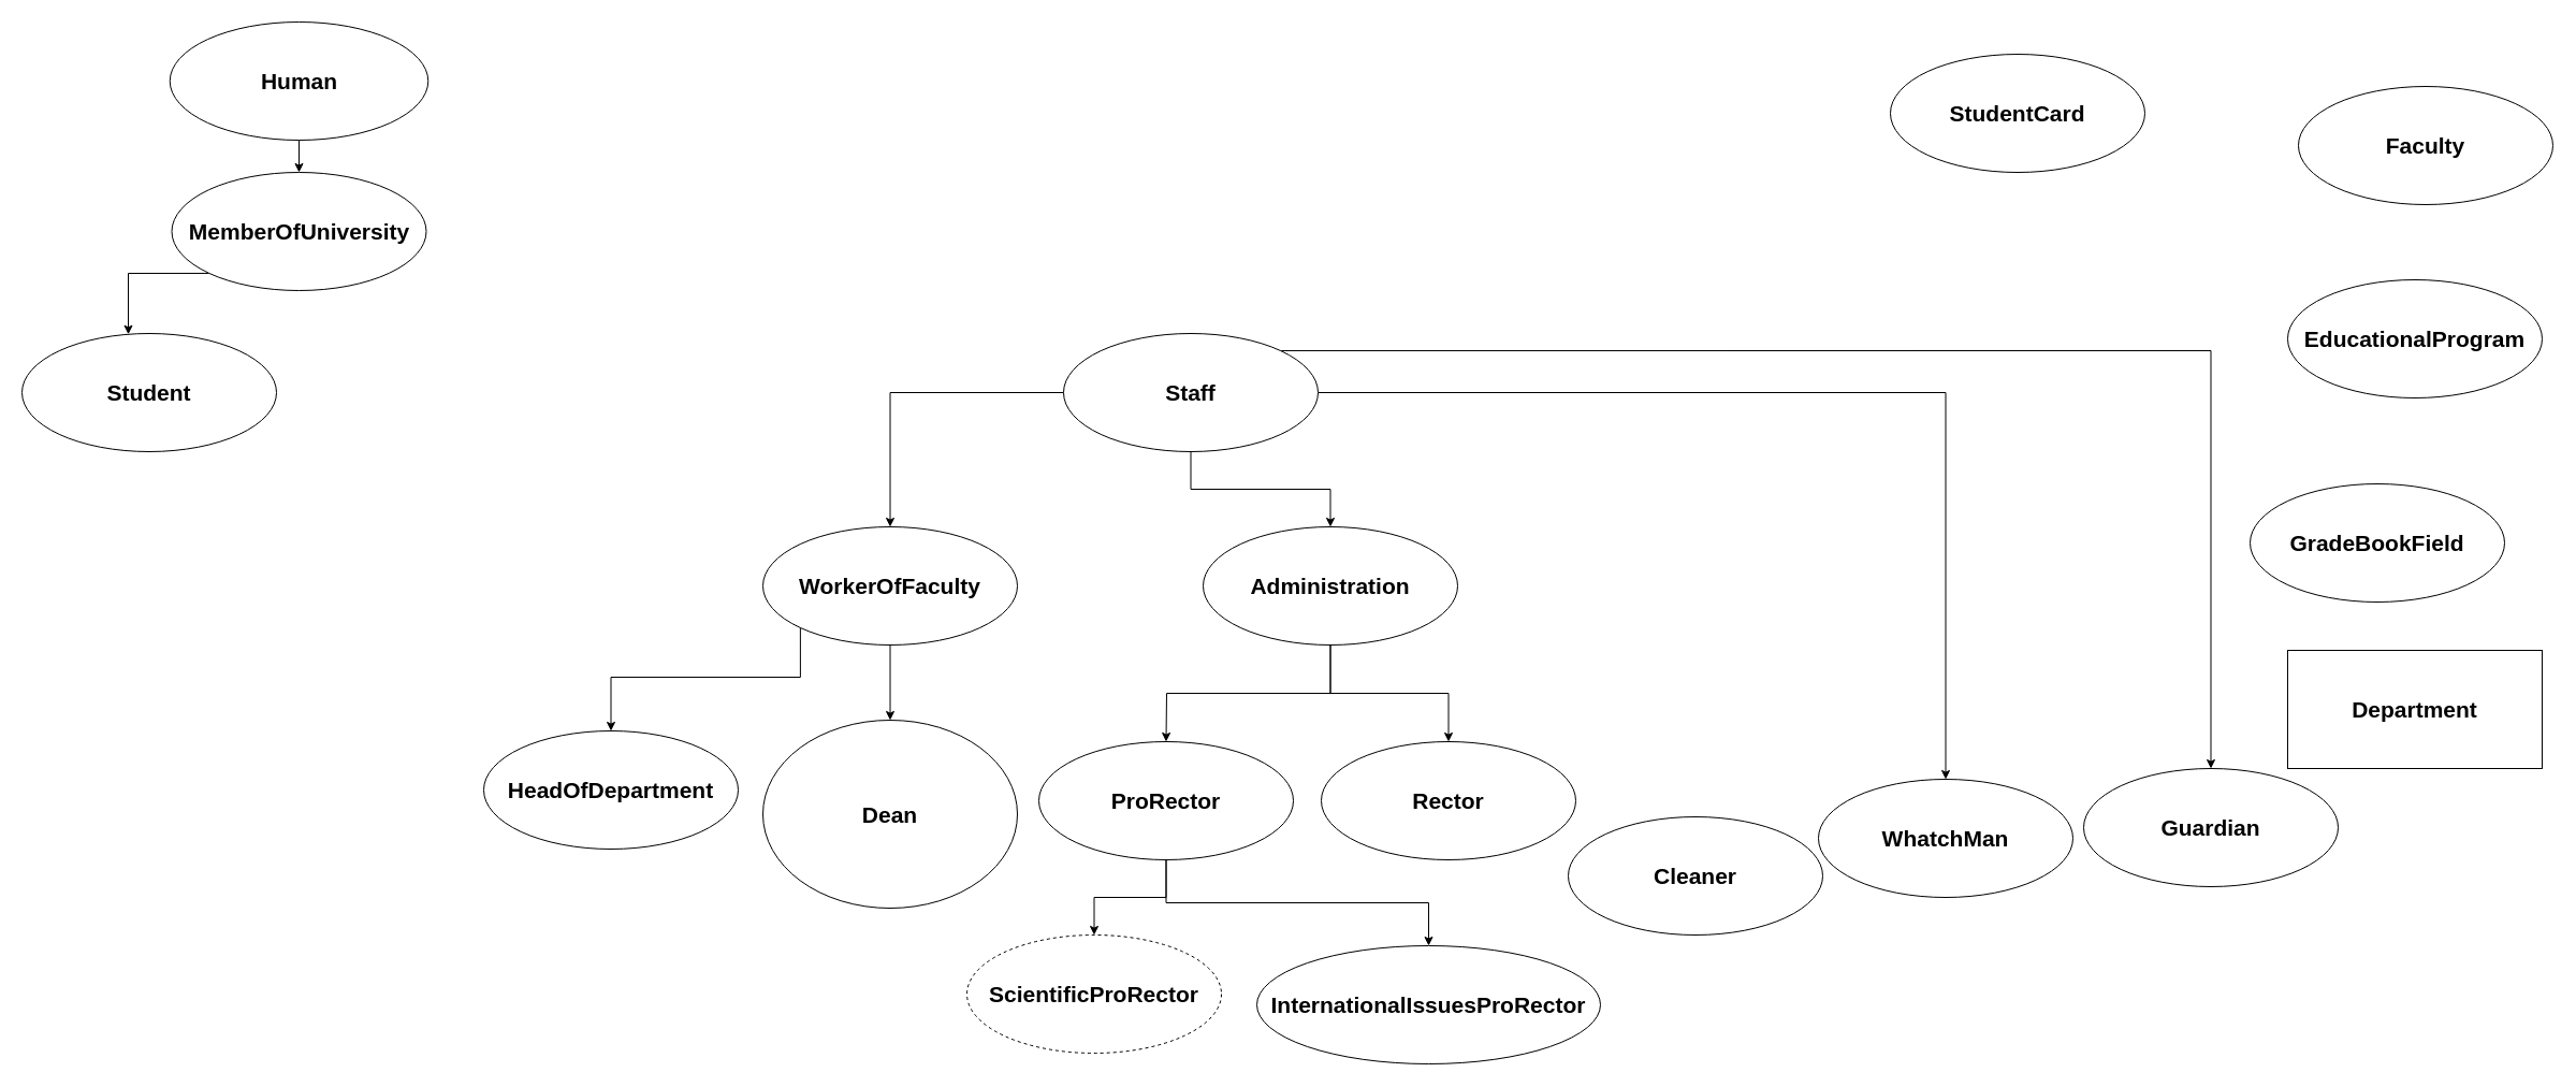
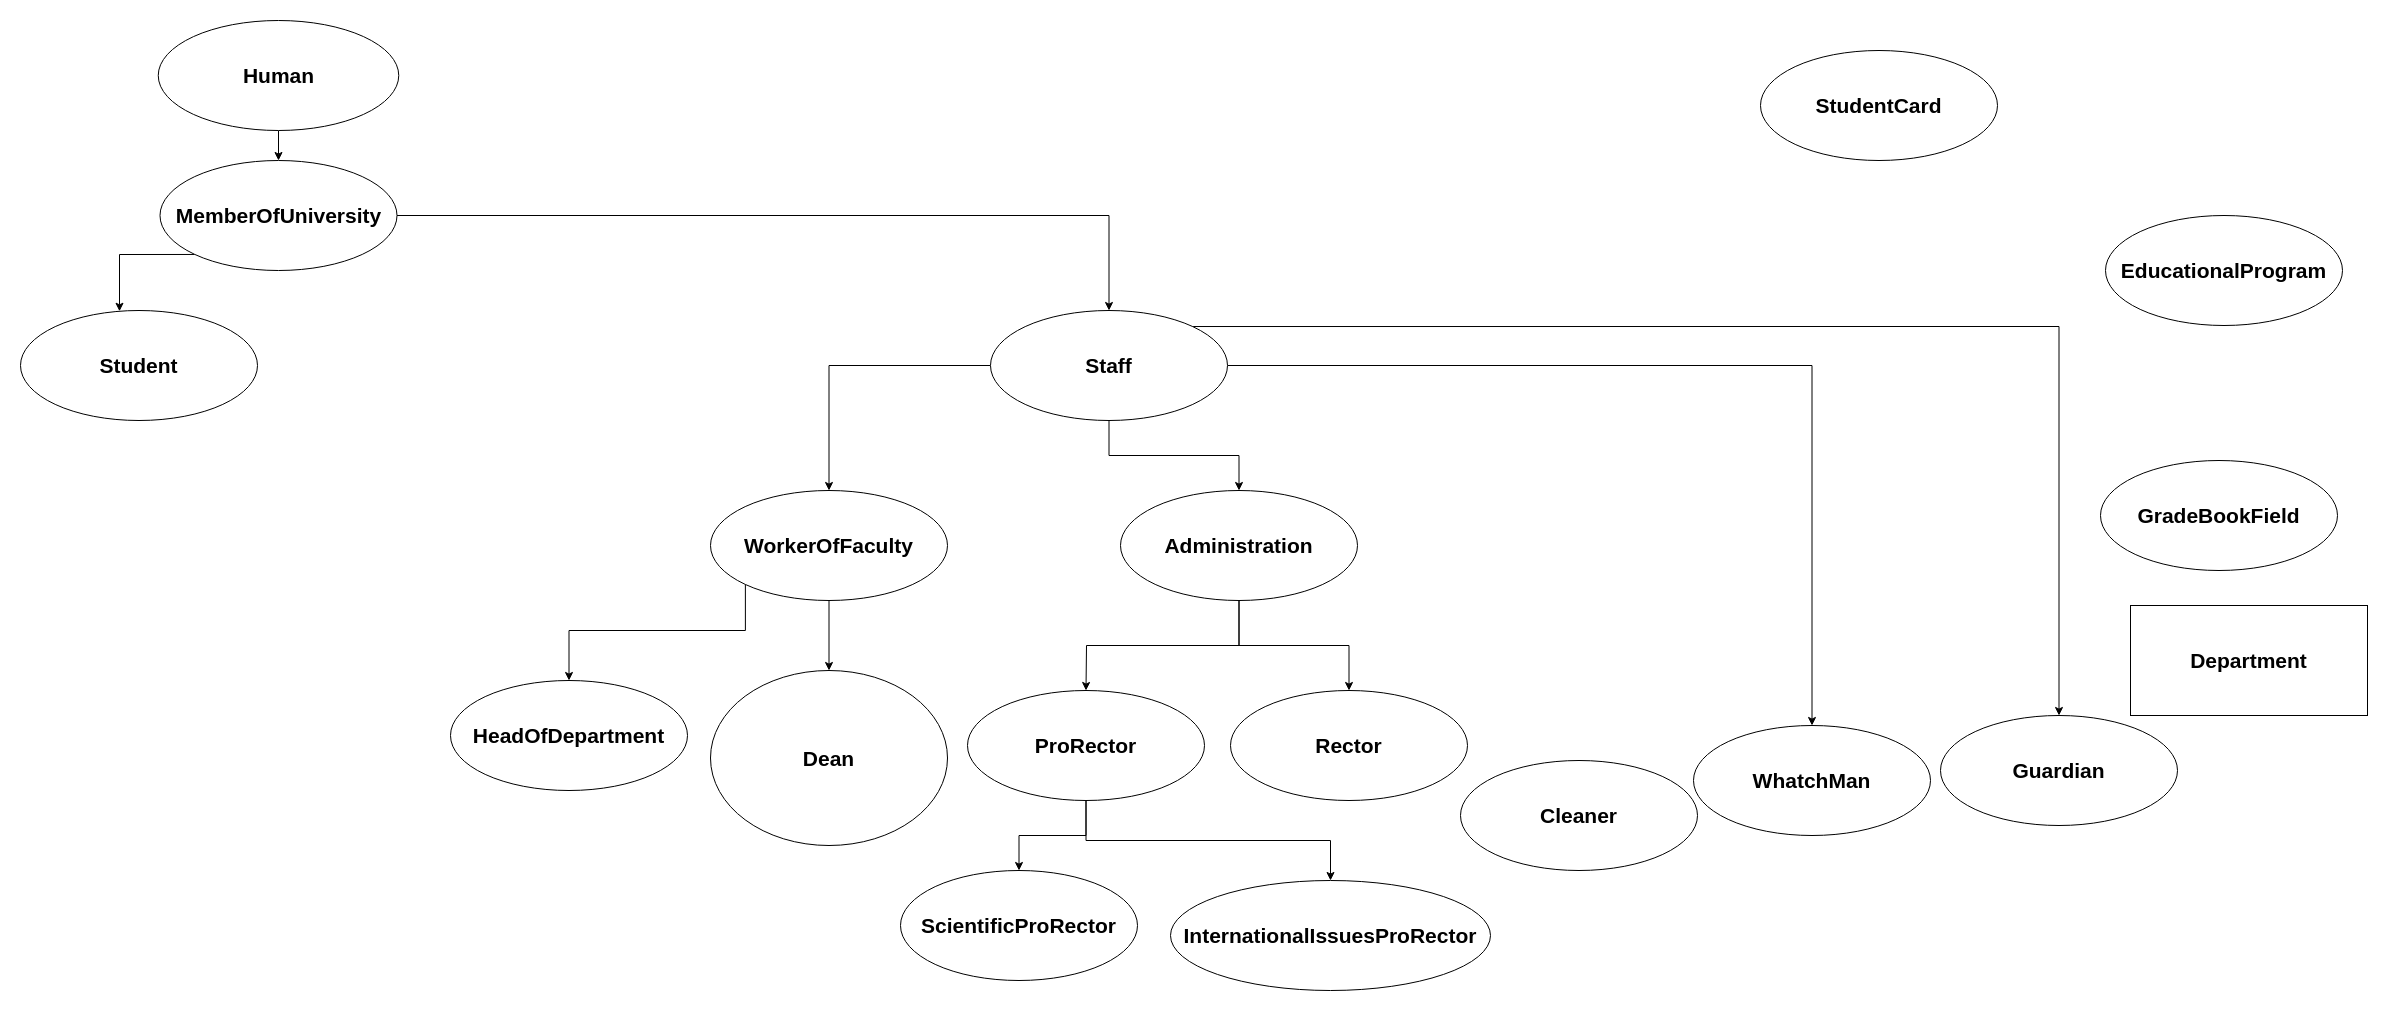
- <mxCell id="30" value="&lt;span style=&quot;font-size: 21px&quot;&gt;Faculty&lt;br style=&quot;font-size: 21px&quot;&gt;&lt;/span&gt;" style="ellipse;whiteSpace=wrap;html=1;fontSize=21;fontStyle=1" parent="1" vertex="1"><mxGeometry x="2140" y="80" width="237" height="110" as="geometry" /></mxCell>
+ <mxCell id="5" style="edgeStyle=orthogonalEdgeStyle;rounded=0;orthogonalLoop=1;jettySize=auto;html=1;exitX=1;exitY=0.5;exitDx=0;exitDy=0;entryX=0.5;entryY=0;entryDx=0;entryDy=0;fontSize=21;endArrow=classic;endFill=1;fontStyle=1" parent="1" source="6" target="12" edge="1"><mxGeometry relative="1" as="geometry" /></mxCell>
- <mxCell id="31" value="&lt;span style=&quot;font-size: 21px&quot;&gt;EducationalProgram&lt;br style=&quot;font-size: 21px&quot;&gt;&lt;/span&gt;" style="ellipse;whiteSpace=wrap;html=1;fontSize=21;fontStyle=1" parent="1" vertex="1"><mxGeometry x="2130" y="260" width="237" height="110" as="geometry" /></mxCell>
+ <mxCell id="31" value="&lt;span style=&quot;font-size: 21px&quot;&gt;EducationalProgram&lt;br style=&quot;font-size: 21px&quot;&gt;&lt;/span&gt;" style="ellipse;whiteSpace=wrap;html=1;fontSize=21;fontStyle=1" parent="1" vertex="1"><mxGeometry x="2105" y="215" width="237" height="110" as="geometry" /></mxCell>
- <mxCell id="32" value="&lt;span style=&quot;font-size: 21px&quot;&gt;GradeBookField&lt;br style=&quot;font-size: 21px&quot;&gt;&lt;/span&gt;" style="ellipse;whiteSpace=wrap;html=1;fontSize=21;fontStyle=1" parent="1" vertex="1"><mxGeometry x="2095" y="450" width="237" height="110" as="geometry" /></mxCell>
+ <mxCell id="32" value="&lt;span style=&quot;font-size: 21px&quot;&gt;GradeBookField&lt;br style=&quot;font-size: 21px&quot;&gt;&lt;/span&gt;" style="ellipse;whiteSpace=wrap;html=1;fontSize=21;fontStyle=1" parent="1" vertex="1"><mxGeometry x="2100" y="460" width="237" height="110" as="geometry" /></mxCell>
- <mxCell id="25" value="&lt;span style=&quot;font-size: 21px;&quot;&gt;ScientificProRector&lt;br style=&quot;font-size: 21px;&quot;&gt;&lt;/span&gt;" style="ellipse;whiteSpace=wrap;html=1;fontSize=21;fontStyle=1;dashed=1;" parent="1" vertex="1"><mxGeometry x="900" y="870" width="237" height="110" as="geometry" /></mxCell>
+ <mxCell id="25" value="&lt;span style=&quot;font-size: 21px;&quot;&gt;ScientificProRector&lt;br style=&quot;font-size: 21px;&quot;&gt;&lt;/span&gt;" style="ellipse;whiteSpace=wrap;html=1;fontSize=21;fontStyle=1" parent="1" vertex="1"><mxGeometry x="900" y="870" width="237" height="110" as="geometry" /></mxCell>
